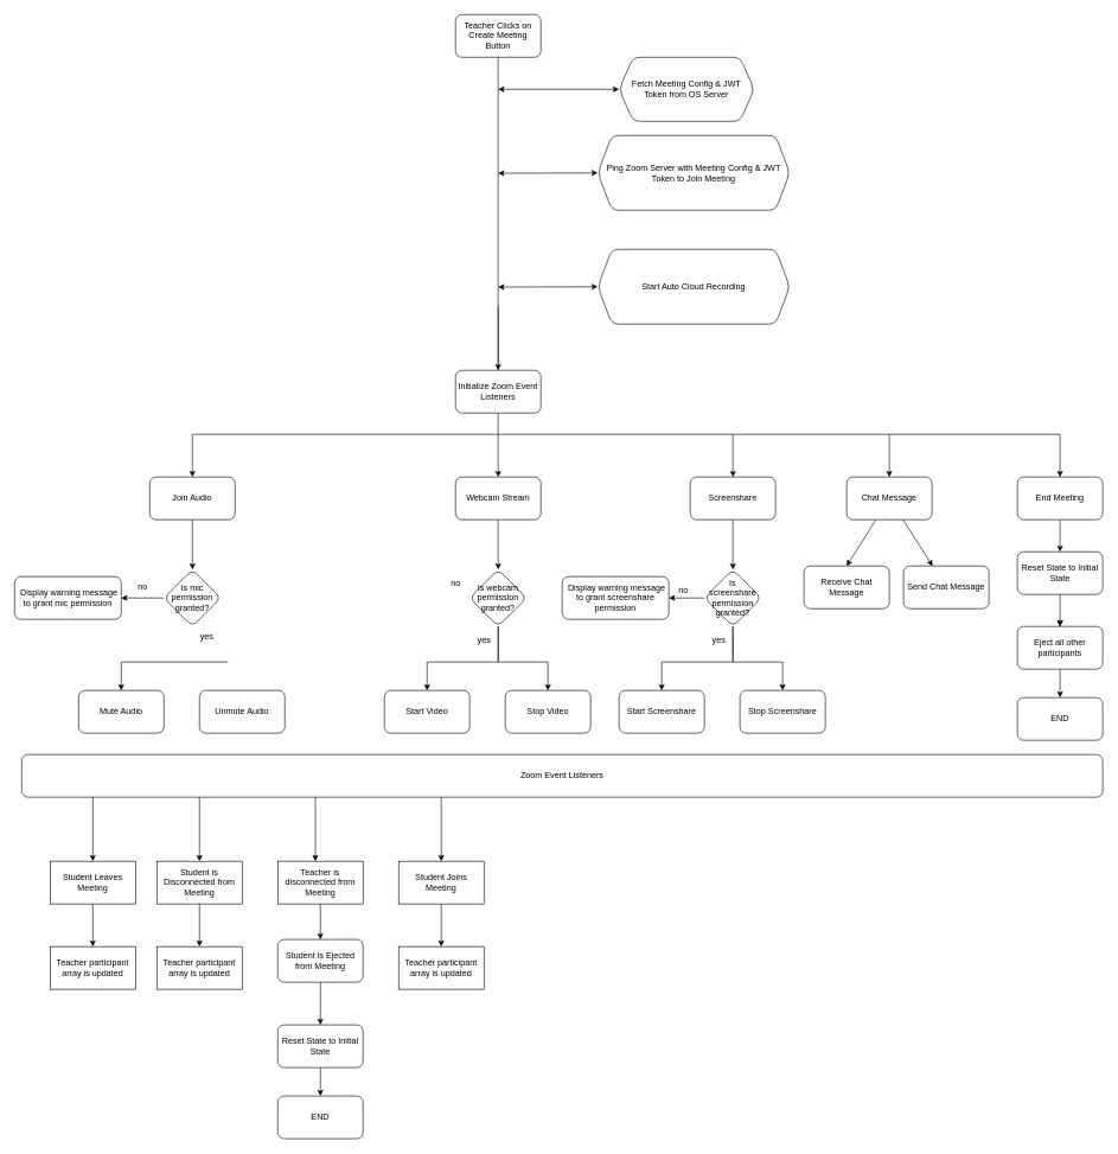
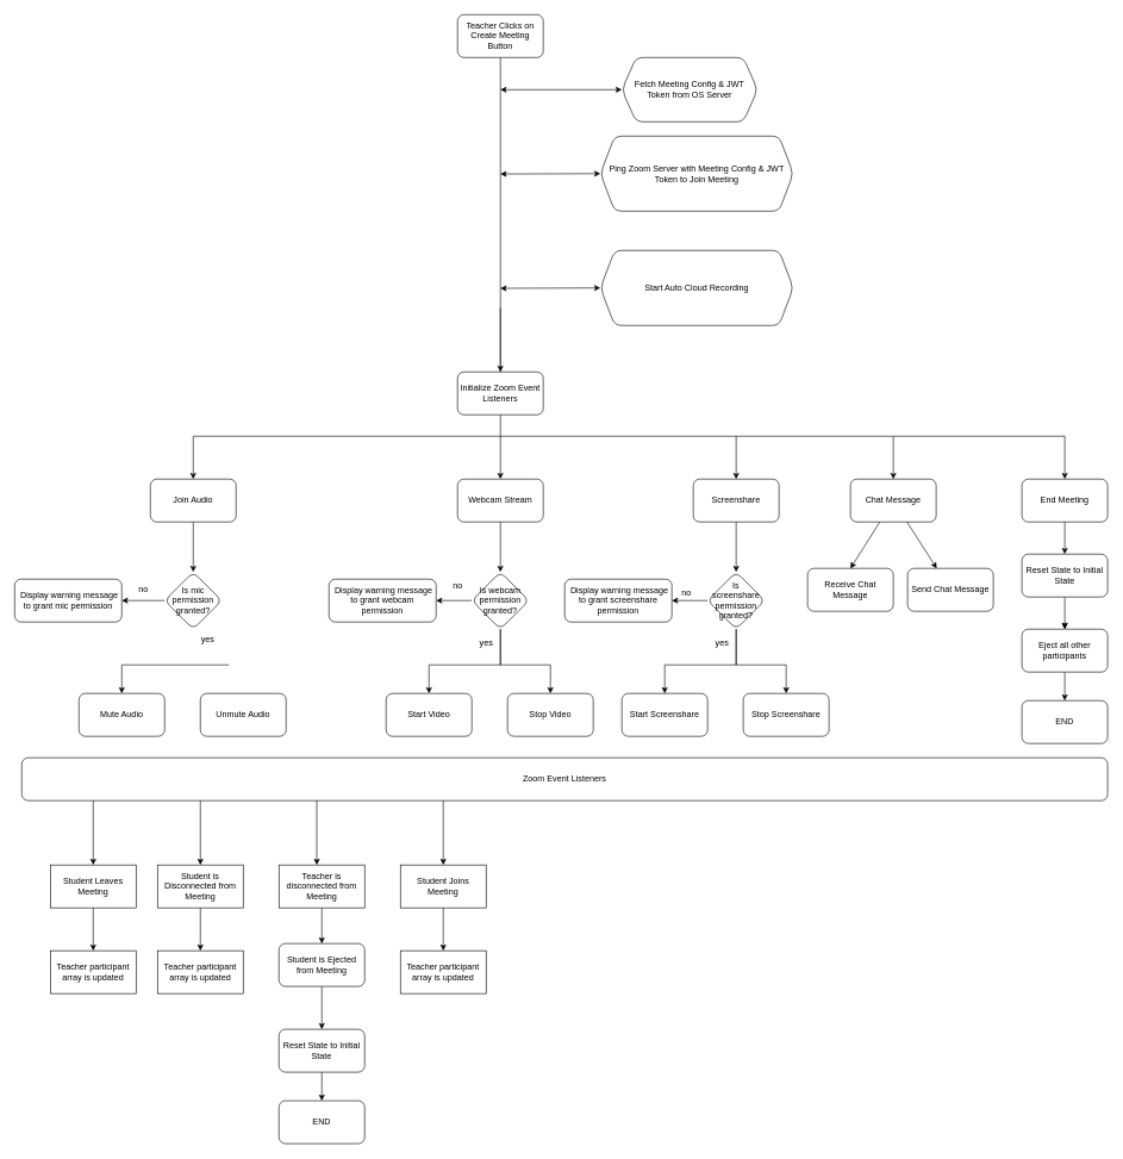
+ <mxCell id="50" value="&lt;span style=&quot;white-space: pre;&quot;&gt; &lt;/span&gt;Display warning message to grant webcam permission" style="whiteSpace=wrap;html=1;rounded=1;" vertex="1" parent="1"><mxGeometry x="460" y="810" width="150" height="60" as="geometry" /></mxCell>
+ <mxCell id="42" value="" style="edgeStyle=orthogonalEdgeStyle;rounded=0;orthogonalLoop=1;jettySize=auto;html=1;" edge="1" parent="1" source="43" target="50"><mxGeometry relative="1" as="geometry" /></mxCell>
